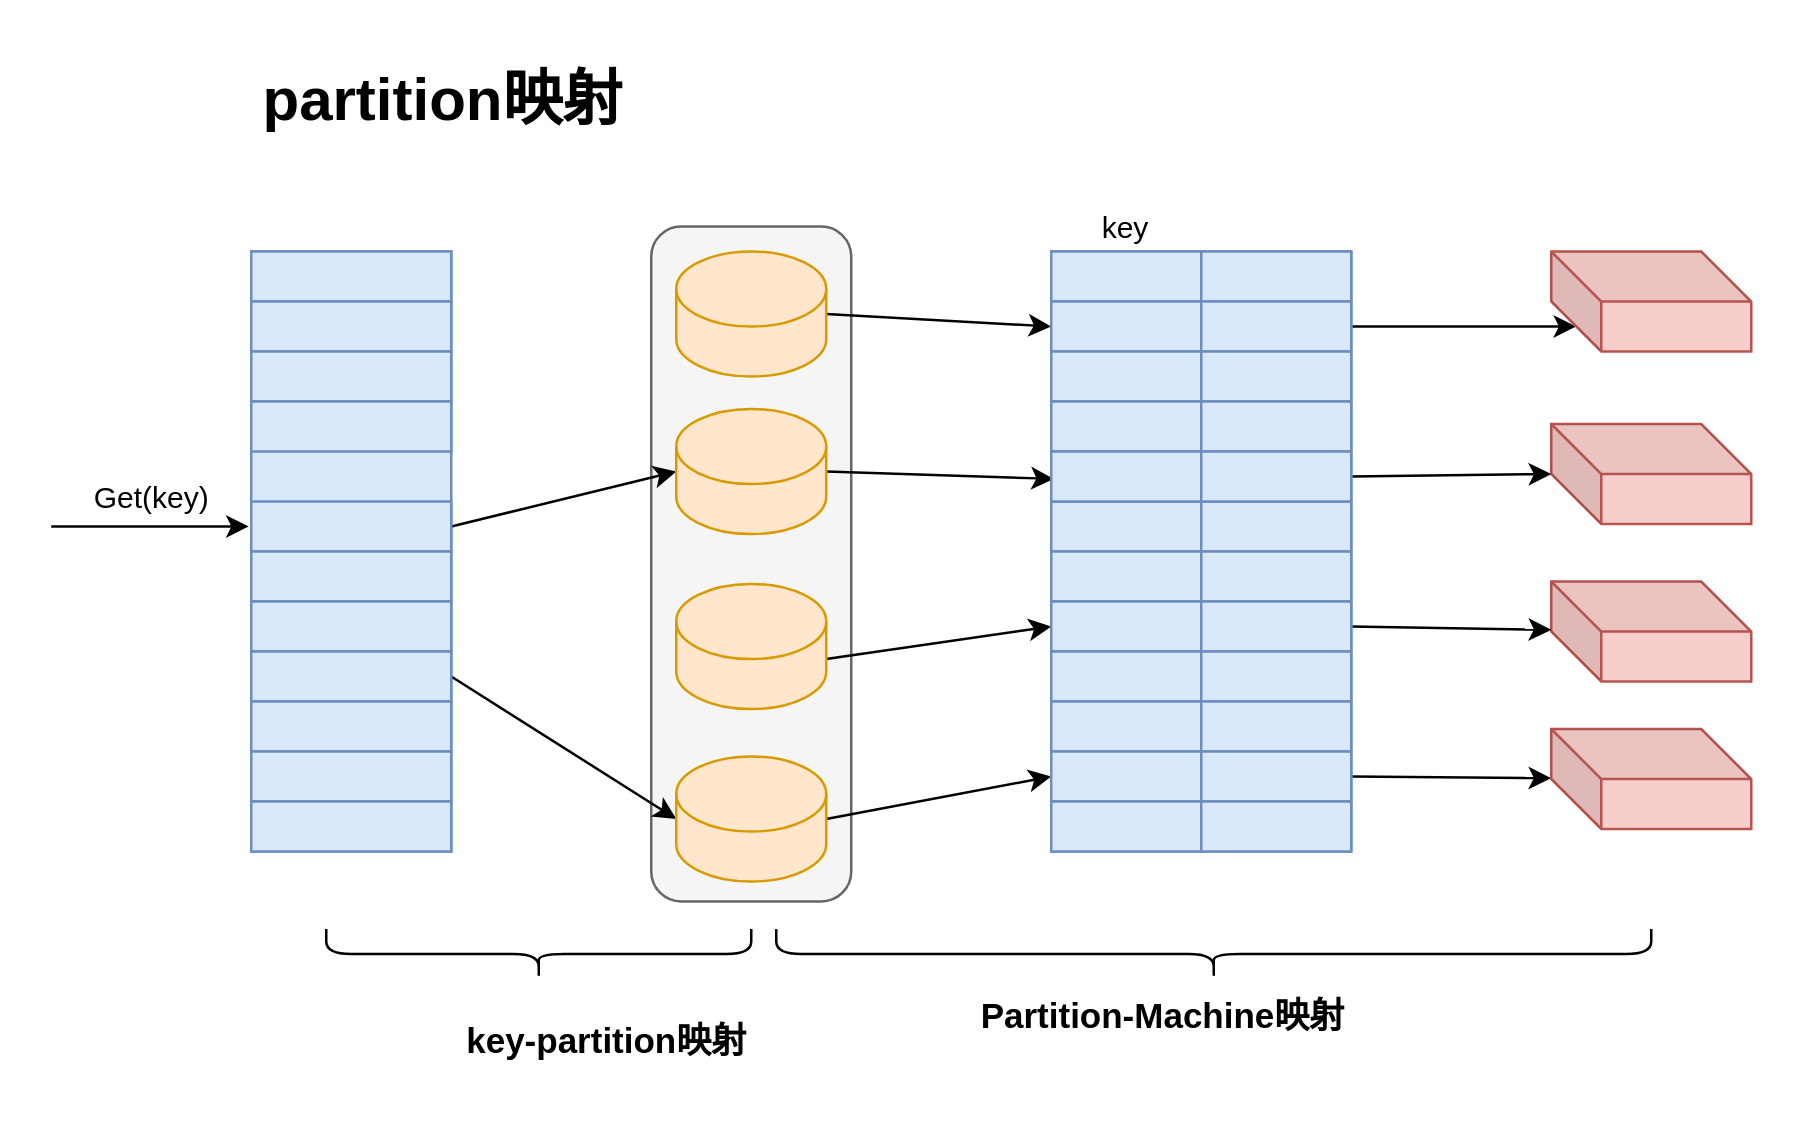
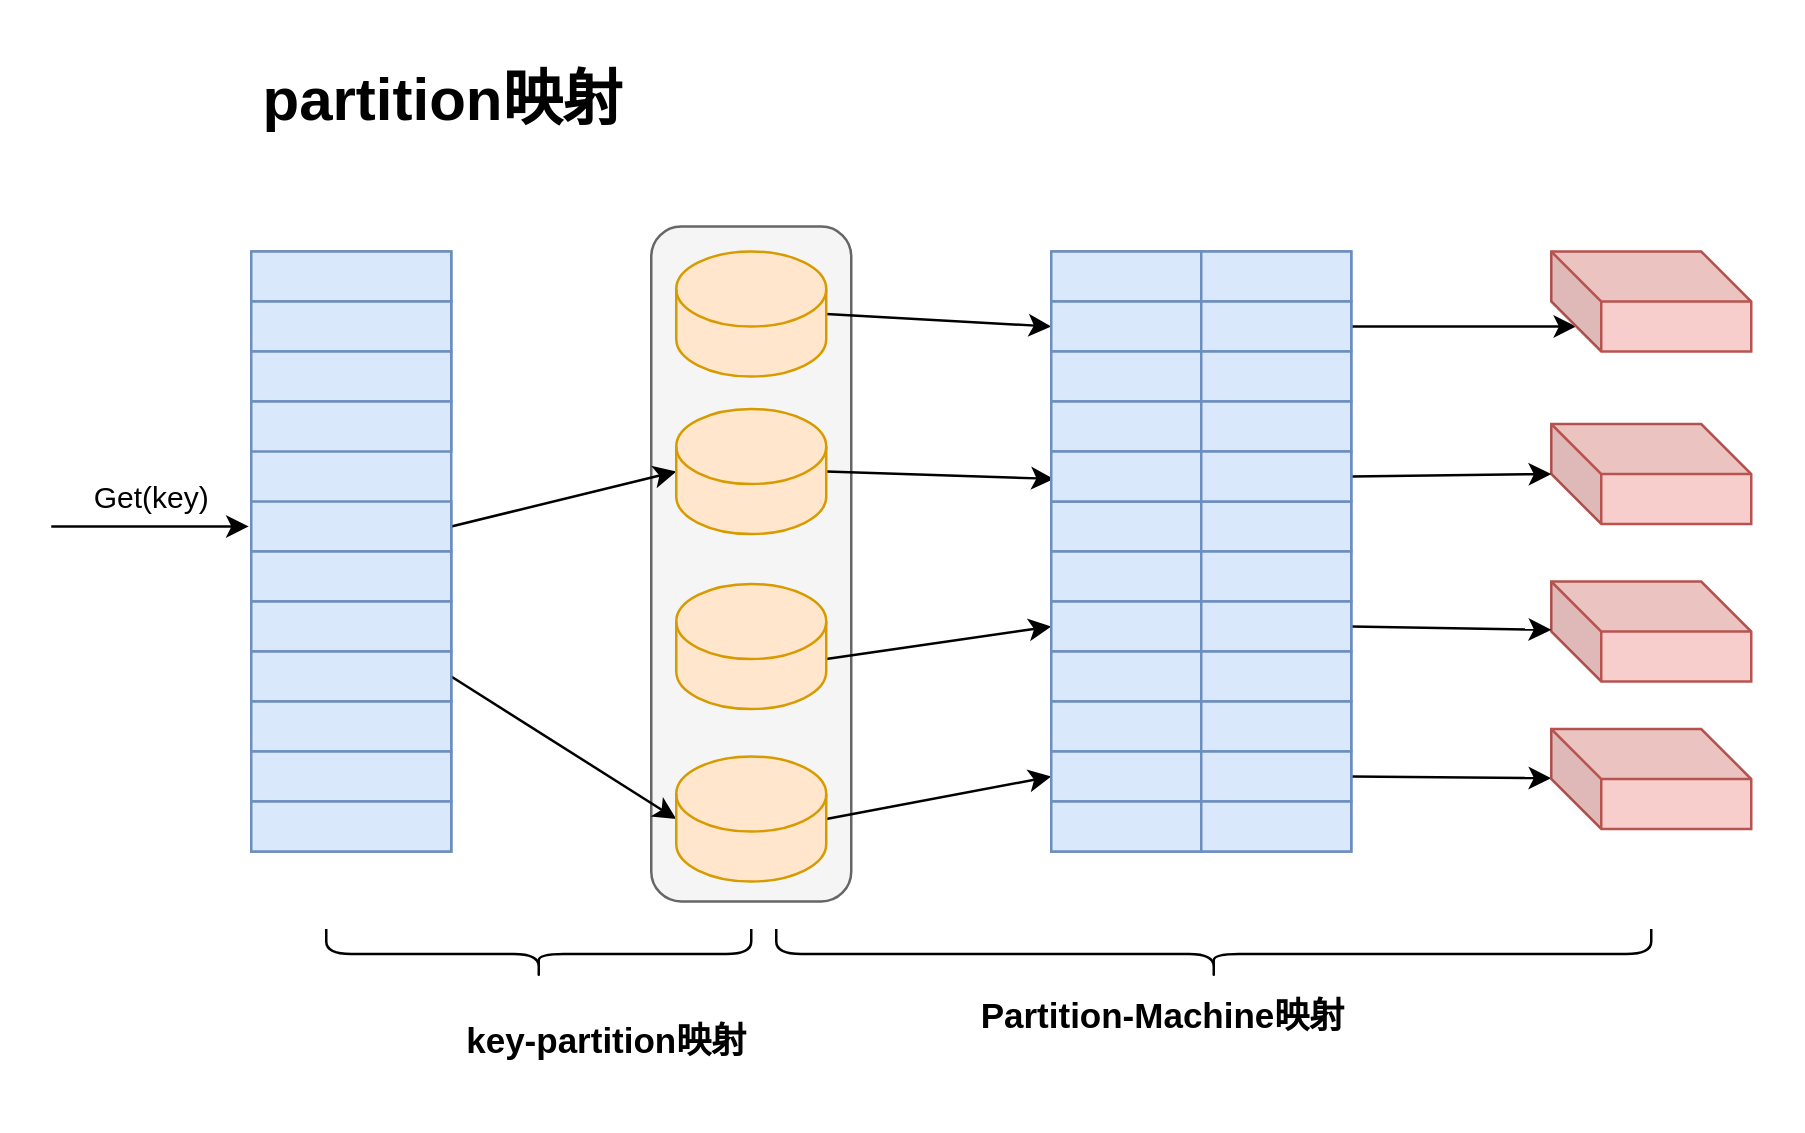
- <mxCell id="64" value="&lt;font style=&quot;font-size: 12px;&quot;&gt;key&lt;/font&gt;" style="text;html=1;strokeColor=none;fillColor=none;align=center;verticalAlign=middle;whiteSpace=wrap;rounded=0;fontSize=14;" vertex="1" parent="1"><mxGeometry x="420" y="80" width="60" height="20" as="geometry" /></mxCell>
